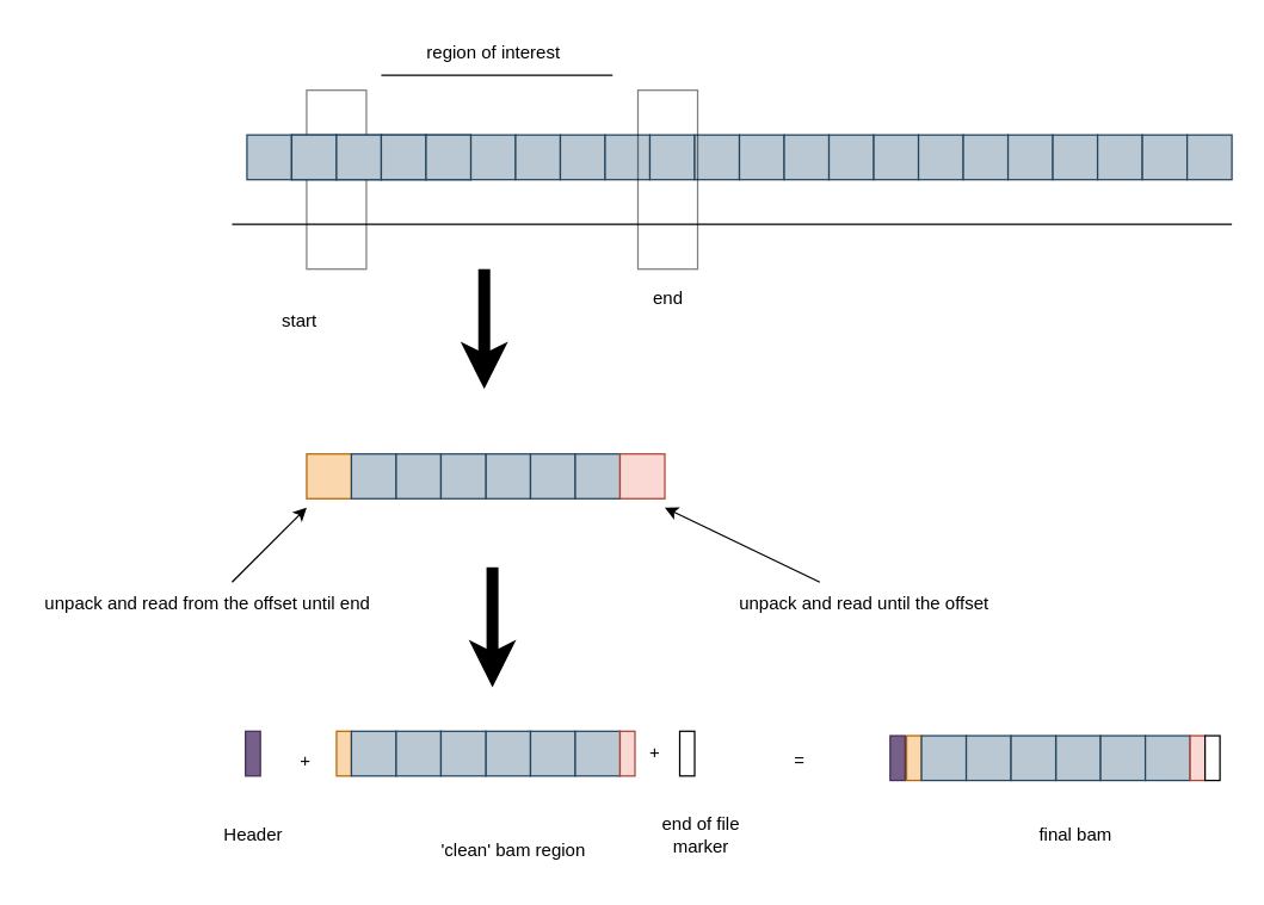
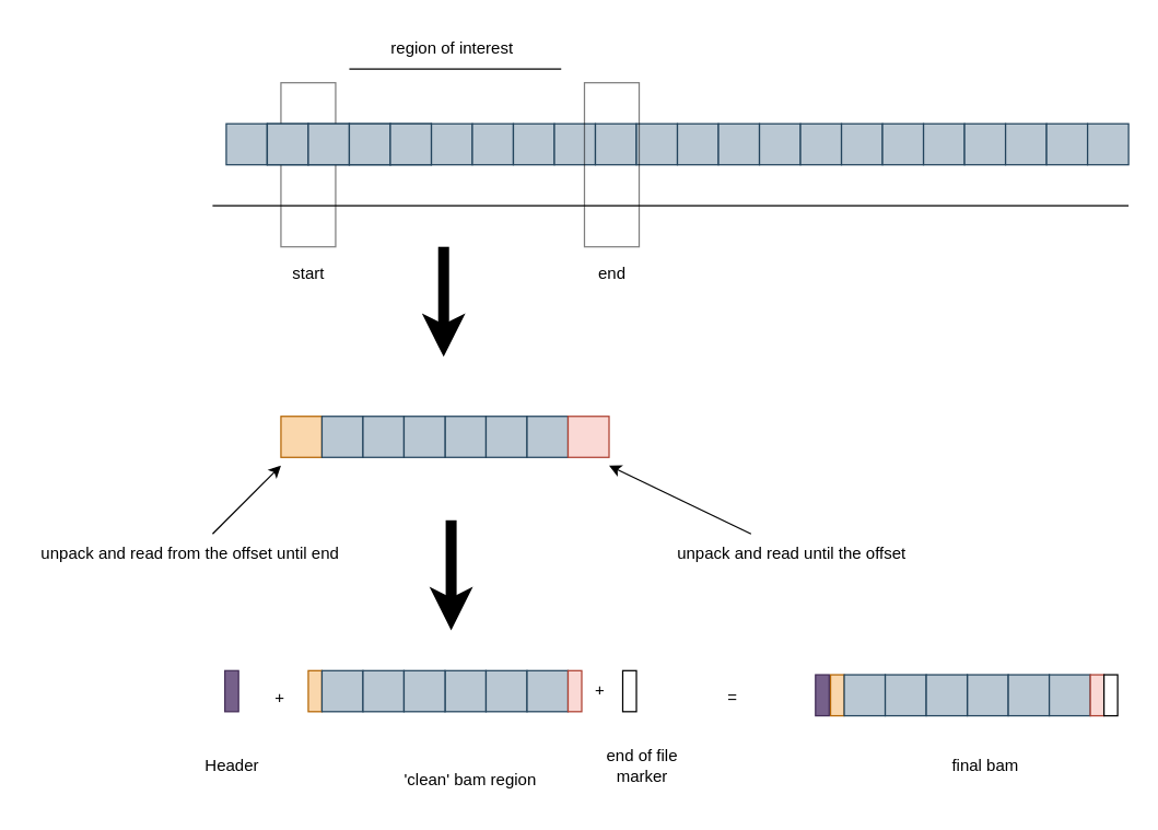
- <mxCell id="27" value="start" style="text;html=1;align=center;verticalAlign=middle;resizable=0;points=[];autosize=1;strokeColor=none;fillColor=none;" vertex="1" parent="1"><mxGeometry x="175" y="200" width="50" height="30" as="geometry" /></mxCell>
+ <mxCell id="27" value="start" style="text;html=1;align=center;verticalAlign=middle;resizable=0;points=[];autosize=1;strokeColor=none;fillColor=none;" vertex="1" parent="1"><mxGeometry x="200" y="185" width="50" height="30" as="geometry" /></mxCell>
